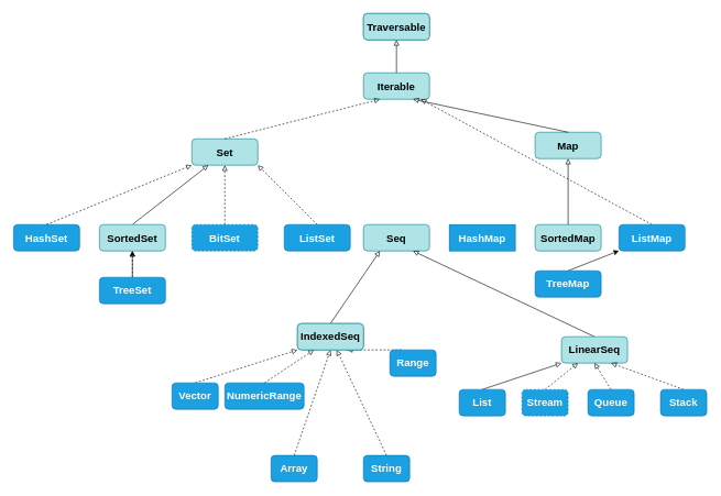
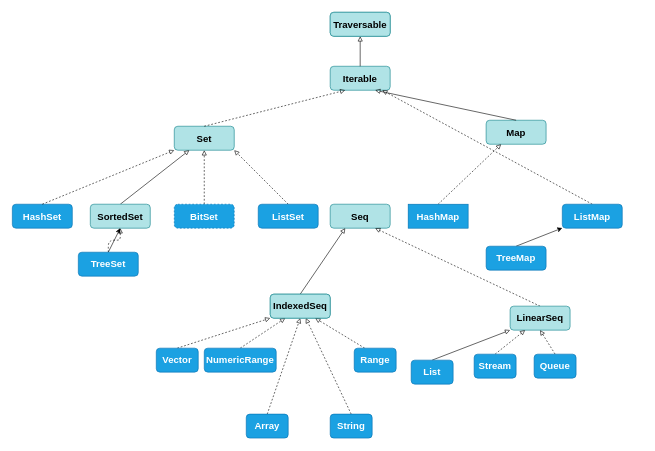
+ <mxCell id="21" style="edgeStyle=none;rounded=1;orthogonalLoop=1;jettySize=auto;html=1;exitX=0.5;exitY=0;exitDx=0;exitDy=0;entryX=0.25;entryY=1;entryDx=0;entryDy=0;dashed=1;endFill=0;endArrow=block;fontStyle=1" edge="1" parent="1" source="22" target="5"><mxGeometry relative="1" as="geometry" /></mxCell>
- <mxCell id="23" style="edgeStyle=none;rounded=1;orthogonalLoop=1;jettySize=auto;html=1;exitX=0.5;exitY=0;exitDx=0;exitDy=0;entryX=0.5;entryY=1;entryDx=0;entryDy=0;endFill=0;endArrow=block;fontStyle=1" edge="1" parent="1" source="24" target="5"><mxGeometry relative="1" as="geometry" /></mxCell>
- <mxCell id="24" value="SortedMap" style="rounded=1;whiteSpace=wrap;html=1;fillColor=#b0e3e6;strokeColor=#0e8088;fontSize=16;fontStyle=1" vertex="1" parent="1"><mxGeometry x="810" y="340" width="100" height="40" as="geometry" /></mxCell>
- <mxCell id="19" value="TreeSet" style="rounded=1;whiteSpace=wrap;html=1;fillColor=#1ba1e2;strokeColor=#006EAF;fontColor=#ffffff;fontSize=16;fontStyle=1" vertex="1" parent="1"><mxGeometry x="150" y="420" width="100" height="40" as="geometry" /></mxCell>
+ <mxCell id="19" value="TreeSet" style="rounded=1;whiteSpace=wrap;html=1;fillColor=#1ba1e2;strokeColor=#006EAF;fontColor=#ffffff;fontSize=16;fontStyle=1" vertex="1" parent="1"><mxGeometry x="130" y="420" width="100" height="40" as="geometry" /></mxCell>
- <mxCell id="29" style="edgeStyle=none;rounded=1;orthogonalLoop=1;jettySize=auto;html=1;exitX=0.5;exitY=0;exitDx=0;exitDy=0;entryX=0.75;entryY=1;entryDx=0;entryDy=0;endFill=0;endArrow=block;fontStyle=1" edge="1" parent="1" source="30" target="20"><mxGeometry relative="1" as="geometry" /></mxCell>
+ <mxCell id="29" style="edgeStyle=none;rounded=1;orthogonalLoop=1;jettySize=auto;html=1;exitX=0.5;exitY=0;exitDx=0;exitDy=0;entryX=0.75;entryY=1;entryDx=0;entryDy=0;endFill=0;endArrow=block;fontStyle=1;dashed=1;" edge="1" parent="1" source="30" target="20"><mxGeometry relative="1" as="geometry" /></mxCell>
- <mxCell id="40" value="Range" style="rounded=1;whiteSpace=wrap;html=1;fillColor=#1ba1e2;strokeColor=#006EAF;fontColor=#ffffff;fontSize=16;fontStyle=1" vertex="1" parent="1"><mxGeometry x="590" y="530" width="70" height="40" as="geometry" /></mxCell>
+ <mxCell id="40" value="Range" style="rounded=1;whiteSpace=wrap;html=1;fillColor=#1ba1e2;strokeColor=#006EAF;fontColor=#ffffff;fontSize=16;fontStyle=1" vertex="1" parent="1"><mxGeometry x="590" y="580" width="70" height="40" as="geometry" /></mxCell>
- <mxCell id="47" style="edgeStyle=none;rounded=1;orthogonalLoop=1;jettySize=auto;html=1;exitX=0.5;exitY=0;exitDx=0;exitDy=0;entryX=0.75;entryY=1;entryDx=0;entryDy=0;dashed=1;endFill=0;endArrow=block;fontStyle=1" edge="1" parent="1" source="48" target="30"><mxGeometry relative="1" as="geometry" /></mxCell>
- <mxCell id="42" value="List" style="rounded=1;whiteSpace=wrap;html=1;fillColor=#1ba1e2;strokeColor=#006EAF;fontColor=#ffffff;fontSize=16;fontStyle=1" vertex="1" parent="1"><mxGeometry x="695" y="590" width="70" height="40" as="geometry" /></mxCell>
+ <mxCell id="42" value="List" style="rounded=1;whiteSpace=wrap;html=1;fillColor=#1ba1e2;strokeColor=#006EAF;fontColor=#ffffff;fontSize=16;fontStyle=1" vertex="1" parent="1"><mxGeometry x="685" y="600" width="70" height="40" as="geometry" /></mxCell>
- <mxCell id="44" value="Stream" style="rounded=1;whiteSpace=wrap;html=1;fillColor=#1ba1e2;strokeColor=#006EAF;fontColor=#ffffff;fontSize=16;fontStyle=1;dashed=1;" vertex="1" parent="1"><mxGeometry x="790" y="590" width="70" height="40" as="geometry" /></mxCell>
+ <mxCell id="44" value="Stream" style="rounded=1;whiteSpace=wrap;html=1;fillColor=#1ba1e2;strokeColor=#006EAF;fontColor=#ffffff;fontSize=16;fontStyle=1" vertex="1" parent="1"><mxGeometry x="790" y="590" width="70" height="40" as="geometry" /></mxCell>
- <mxCell id="48" value="Stack" style="rounded=1;whiteSpace=wrap;html=1;fillColor=#1ba1e2;strokeColor=#006EAF;fontColor=#ffffff;fontSize=16;fontStyle=1" vertex="1" parent="1"><mxGeometry x="1000" y="590" width="70" height="40" as="geometry" /></mxCell>
